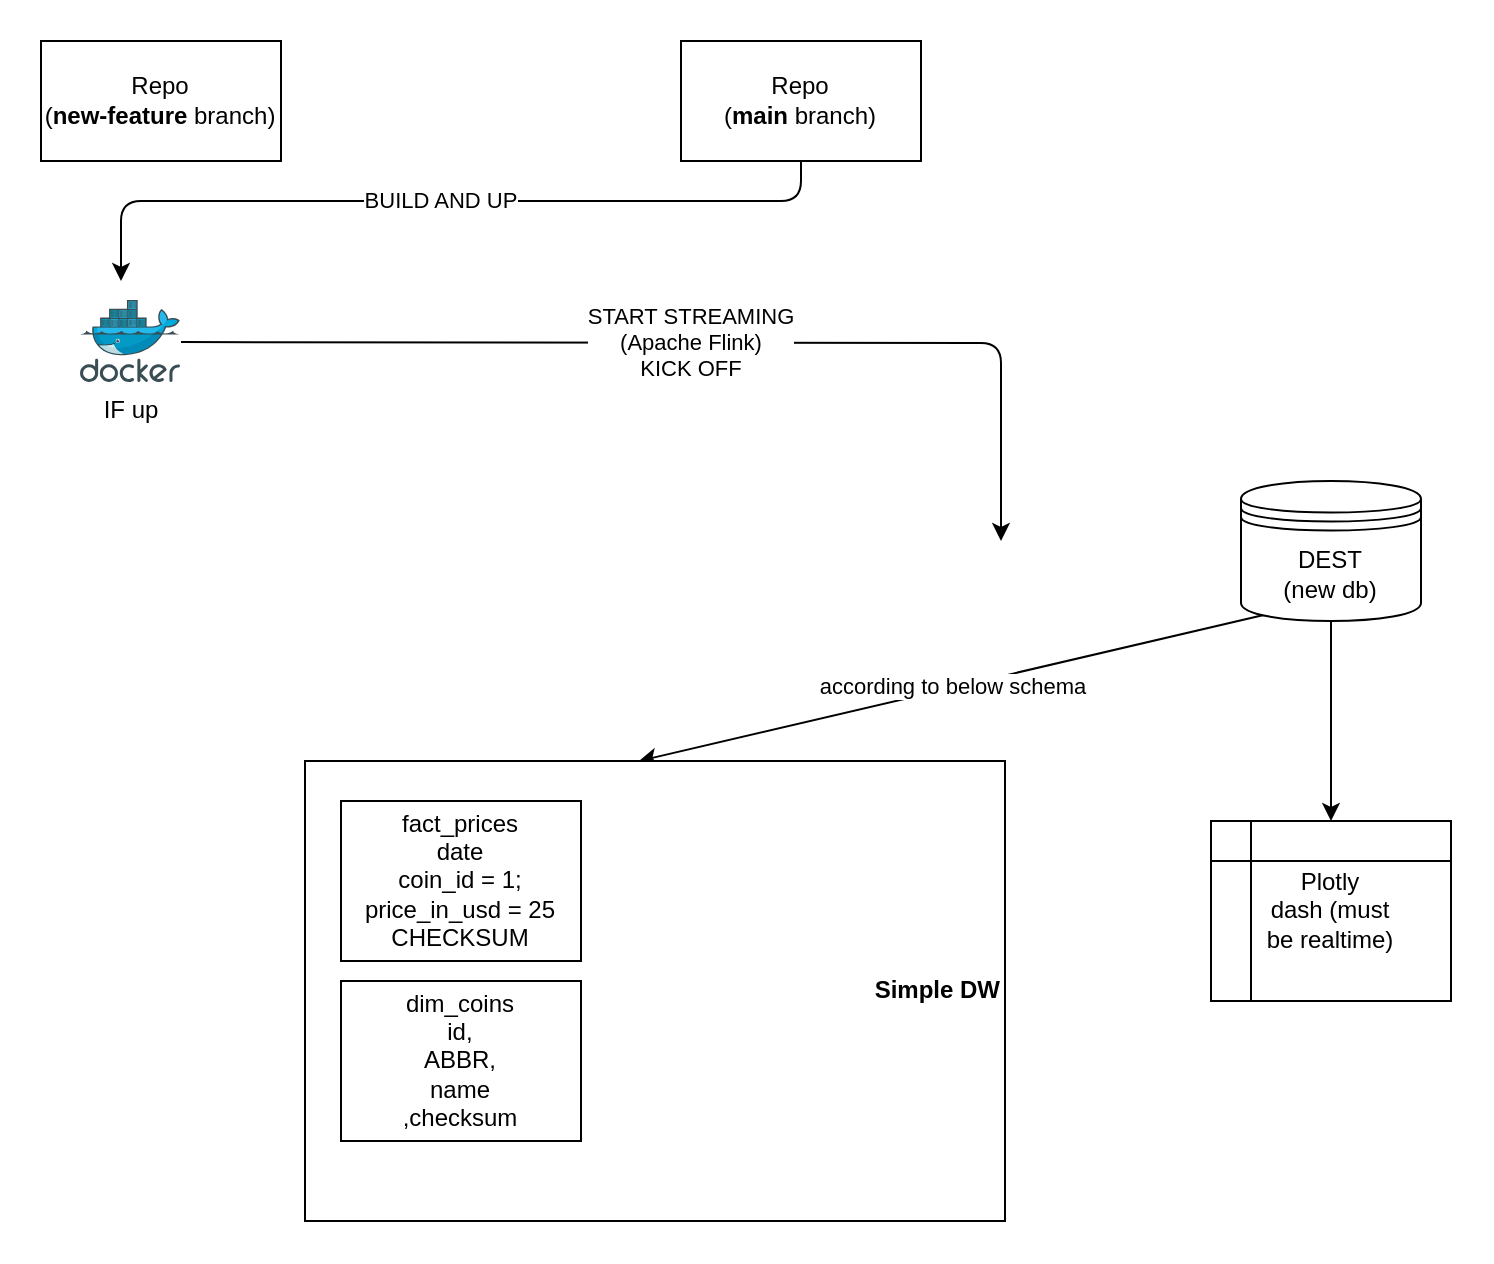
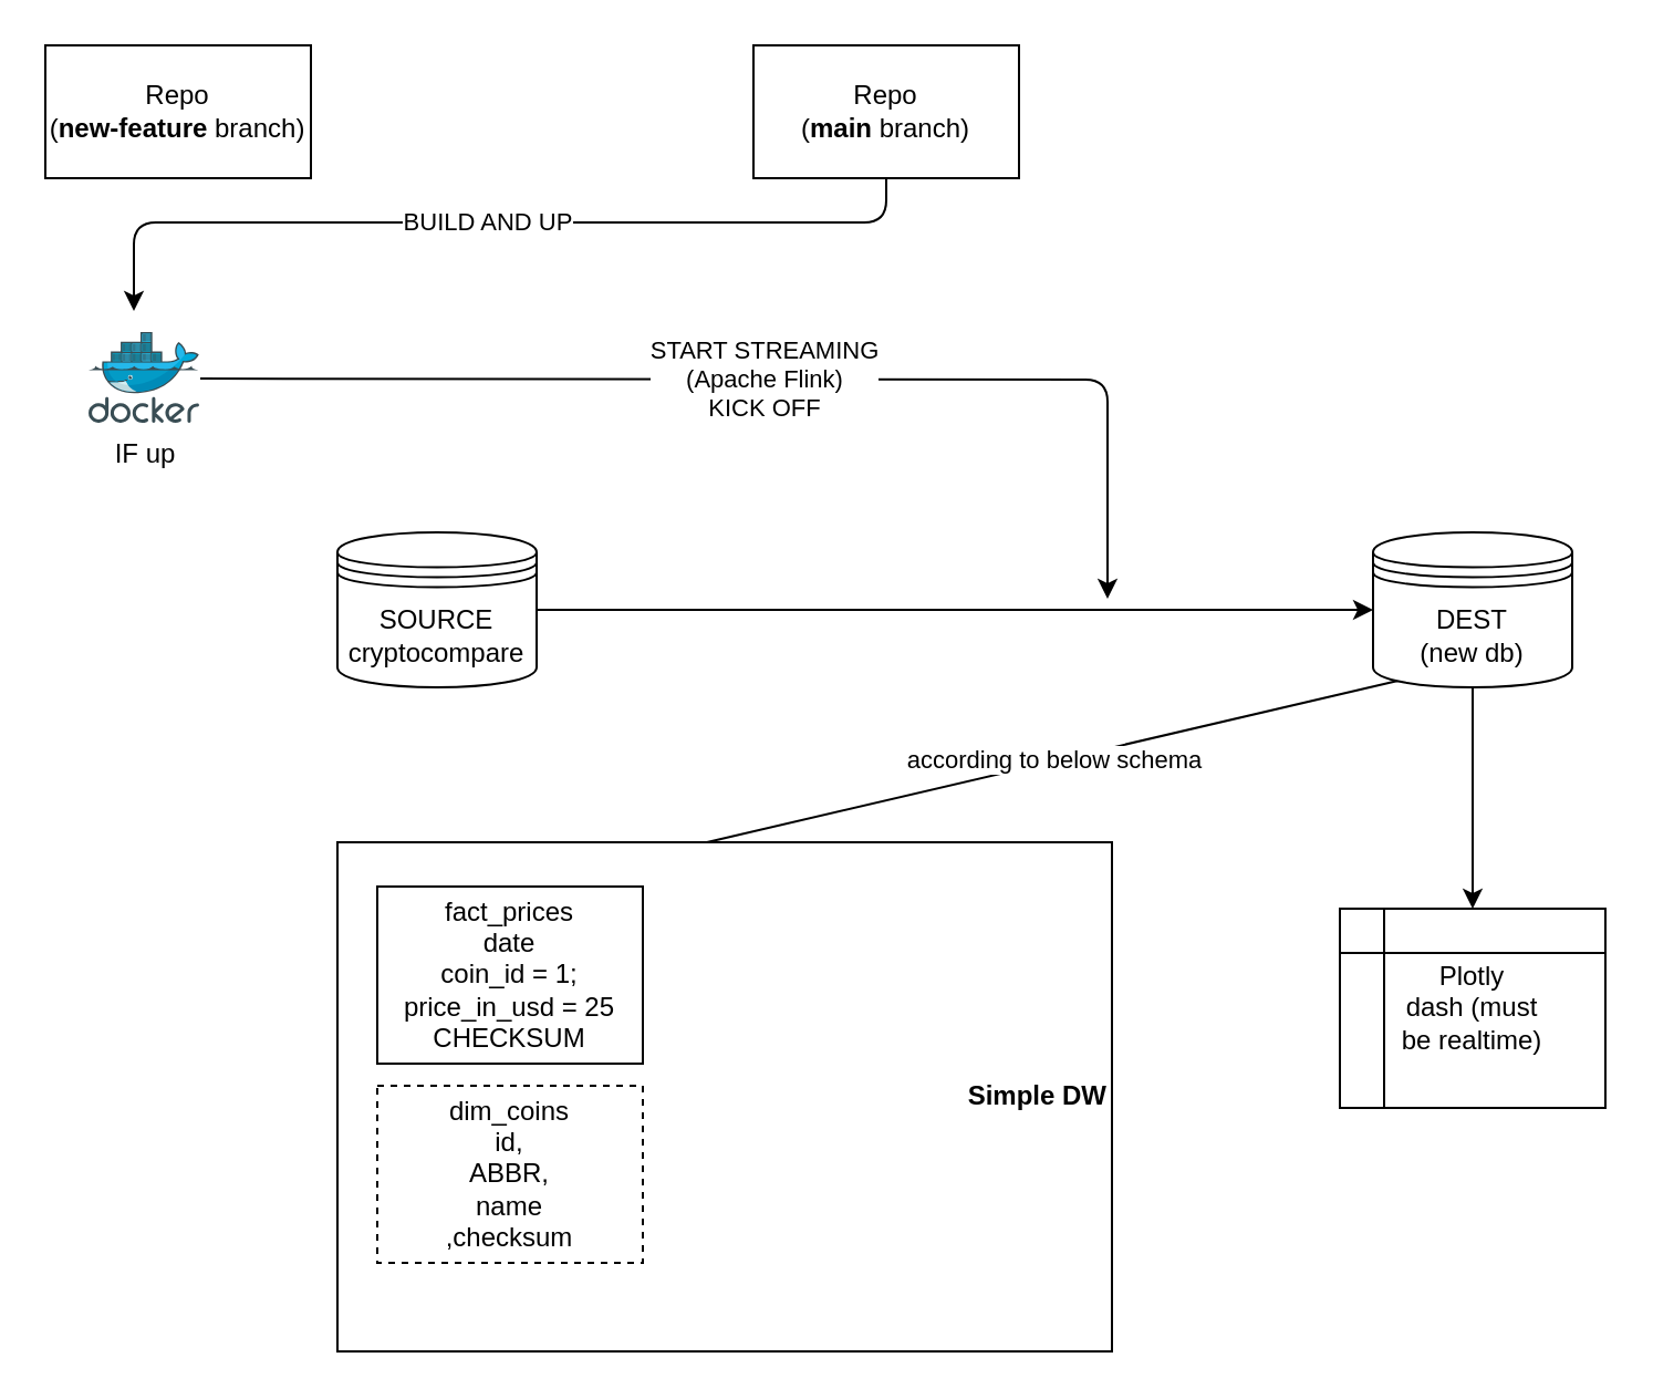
+ <mxCell id="3" value="SOURCE&lt;br&gt;cryptocompare" style="shape=datastore;whiteSpace=wrap;html=1;" parent="1" vertex="1"><mxGeometry x="152" y="240" width="90" height="70" as="geometry" /></mxCell>
+ <mxCell id="2" style="edgeStyle=none;html=1;entryX=0;entryY=0.5;entryDx=0;entryDy=0;" edge="1" parent="1" source="3" target="6"><mxGeometry relative="1" as="geometry" /></mxCell>
- <mxCell id="5" value="according to below schema" style="edgeStyle=none;html=1;exitX=0.15;exitY=0.95;exitDx=0;exitDy=0;exitPerimeter=0;entryX=0.477;entryY=0;entryDx=0;entryDy=0;entryPerimeter=0;" edge="1" parent="1" source="6" target="7"><mxGeometry relative="1" as="geometry" /></mxCell>
+ <mxCell id="5" value="according to below schema" style="edgeStyle=none;html=1;exitX=0.15;exitY=0.95;exitDx=0;exitDy=0;exitPerimeter=0;entryX=0.477;entryY=0;entryDx=0;entryDy=0;entryPerimeter=0;endArrow=none;" edge="1" parent="1" source="6" target="7"><mxGeometry relative="1" as="geometry" /></mxCell>
- <mxCell id="9" value="dim_coins&lt;br&gt;id, &lt;br&gt;ABBR, &lt;br&gt;name&lt;br&gt;,checksum" style="rounded=0;whiteSpace=wrap;html=1;" parent="1" vertex="1"><mxGeometry x="170" y="490" width="120" height="80" as="geometry" /></mxCell>
+ <mxCell id="9" value="dim_coins&lt;br&gt;id, &lt;br&gt;ABBR, &lt;br&gt;name&lt;br&gt;,checksum" style="rounded=0;whiteSpace=wrap;html=1;dashed=1;" parent="1" vertex="1"><mxGeometry x="170" y="490" width="120" height="80" as="geometry" /></mxCell>
